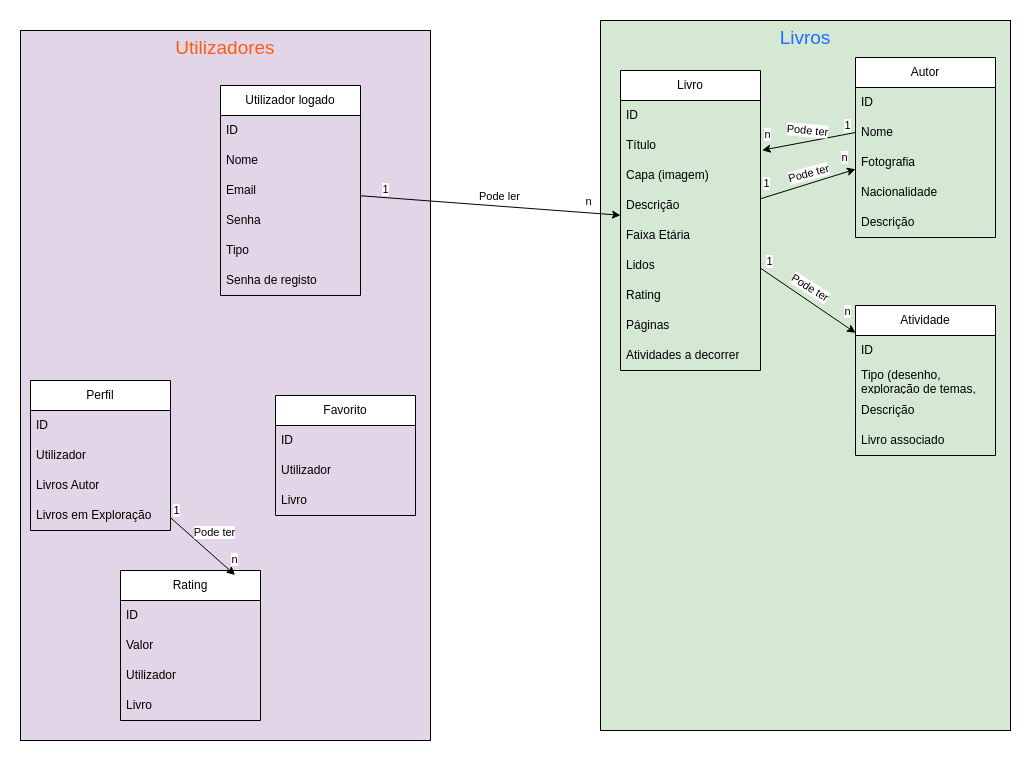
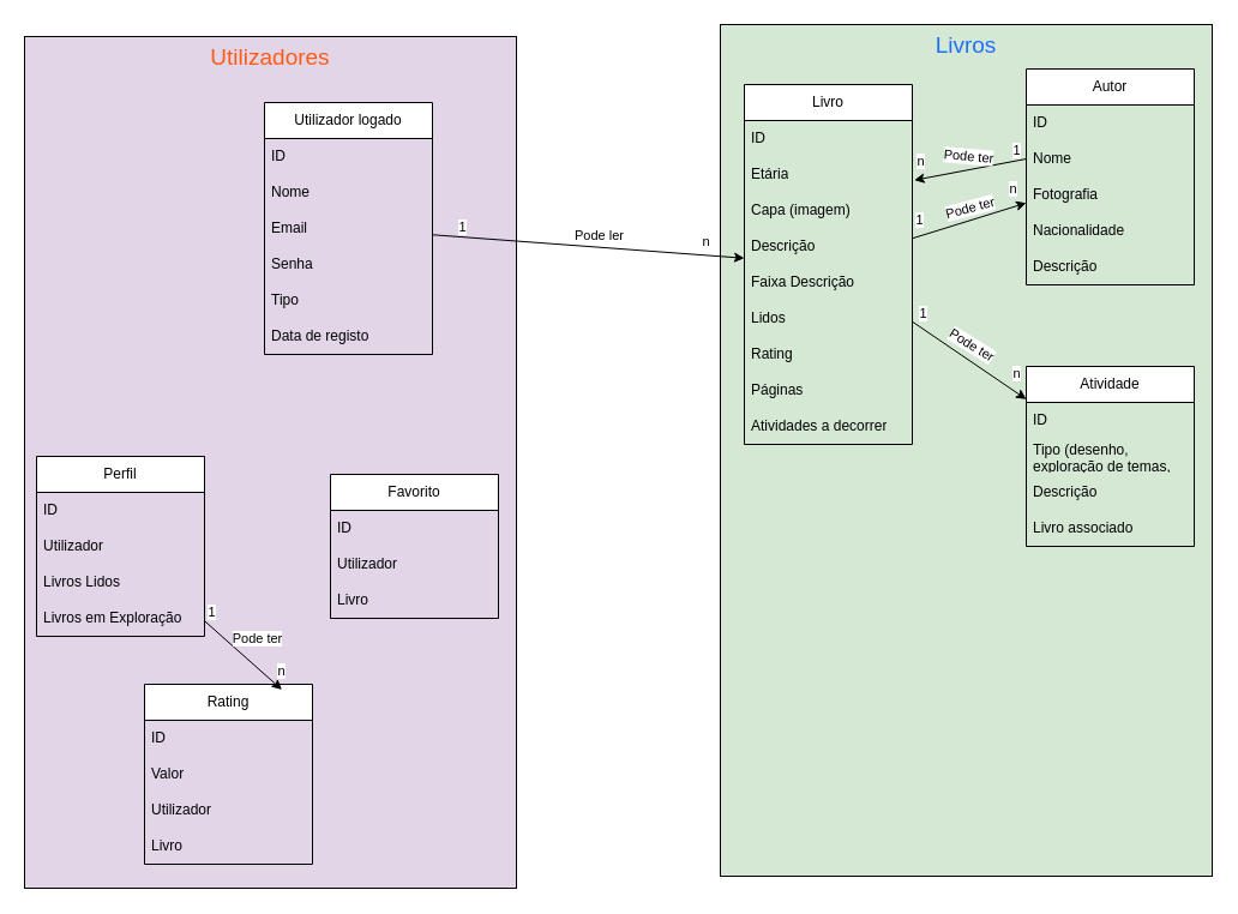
- <mxCell id="13" value="Título" style="text;strokeColor=none;fillColor=none;align=left;verticalAlign=middle;spacingLeft=4;spacingRight=4;overflow=hidden;points=[[0,0.5],[1,0.5]];portConstraint=eastwest;rotatable=0;whiteSpace=wrap;html=1;" parent="11" vertex="1"><mxGeometry y="60" width="140" height="30" as="geometry" /></mxCell>
+ <mxCell id="13" value="Etária" style="text;strokeColor=none;fillColor=none;align=left;verticalAlign=middle;spacingLeft=4;spacingRight=4;overflow=hidden;points=[[0,0.5],[1,0.5]];portConstraint=eastwest;rotatable=0;whiteSpace=wrap;html=1;" parent="11" vertex="1"><mxGeometry y="60" width="140" height="30" as="geometry" /></mxCell>
- <mxCell id="16" value="Faixa Etária" style="text;strokeColor=none;fillColor=none;align=left;verticalAlign=middle;spacingLeft=4;spacingRight=4;overflow=hidden;points=[[0,0.5],[1,0.5]];portConstraint=eastwest;rotatable=0;whiteSpace=wrap;html=1;" parent="11" vertex="1"><mxGeometry y="150" width="140" height="30" as="geometry" /></mxCell>
+ <mxCell id="16" value="Faixa Descrição" style="text;strokeColor=none;fillColor=none;align=left;verticalAlign=middle;spacingLeft=4;spacingRight=4;overflow=hidden;points=[[0,0.5],[1,0.5]];portConstraint=eastwest;rotatable=0;whiteSpace=wrap;html=1;" parent="11" vertex="1"><mxGeometry y="150" width="140" height="30" as="geometry" /></mxCell>
- <mxCell id="10" value="Senha de registo" style="text;strokeColor=none;fillColor=none;align=left;verticalAlign=middle;spacingLeft=4;spacingRight=4;overflow=hidden;points=[[0,0.5],[1,0.5]];portConstraint=eastwest;rotatable=0;whiteSpace=wrap;html=1;" parent="4" vertex="1"><mxGeometry y="180" width="140" height="30" as="geometry" /></mxCell>
+ <mxCell id="10" value="Data de registo" style="text;strokeColor=none;fillColor=none;align=left;verticalAlign=middle;spacingLeft=4;spacingRight=4;overflow=hidden;points=[[0,0.5],[1,0.5]];portConstraint=eastwest;rotatable=0;whiteSpace=wrap;html=1;" parent="4" vertex="1"><mxGeometry y="180" width="140" height="30" as="geometry" /></mxCell>
- <mxCell id="35" value="Livros Autor" style="text;strokeColor=none;fillColor=none;align=left;verticalAlign=middle;spacingLeft=4;spacingRight=4;overflow=hidden;points=[[0,0.5],[1,0.5]];portConstraint=eastwest;rotatable=0;whiteSpace=wrap;html=1;" parent="32" vertex="1"><mxGeometry y="90" width="140" height="30" as="geometry" /></mxCell>
+ <mxCell id="35" value="Livros Lidos" style="text;strokeColor=none;fillColor=none;align=left;verticalAlign=middle;spacingLeft=4;spacingRight=4;overflow=hidden;points=[[0,0.5],[1,0.5]];portConstraint=eastwest;rotatable=0;whiteSpace=wrap;html=1;" parent="32" vertex="1"><mxGeometry y="90" width="140" height="30" as="geometry" /></mxCell>
